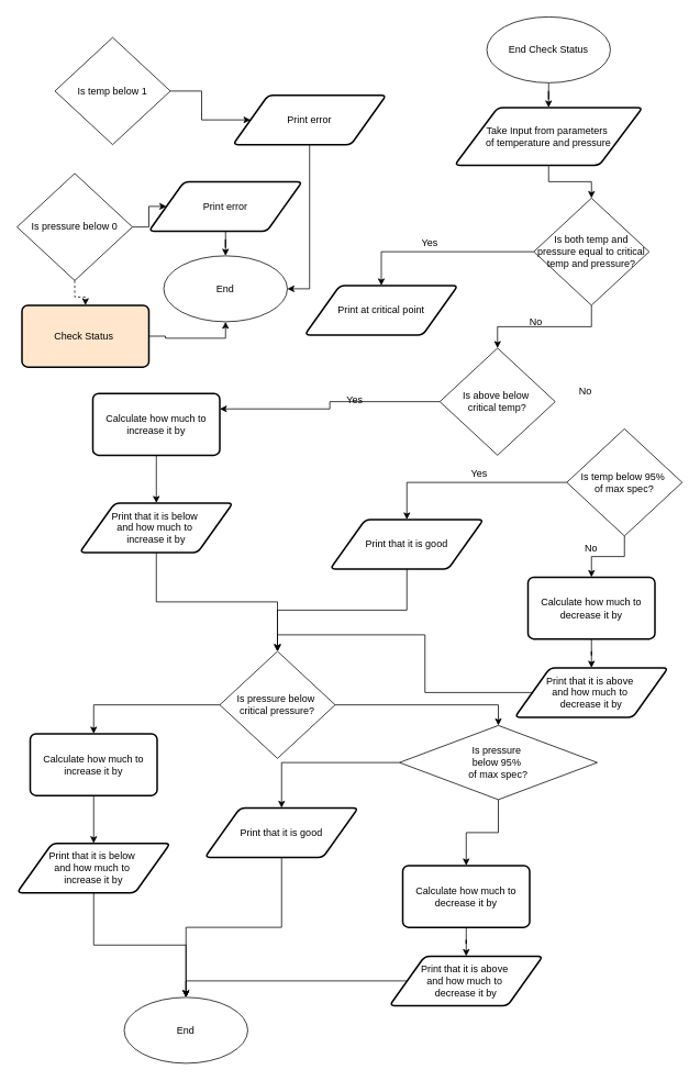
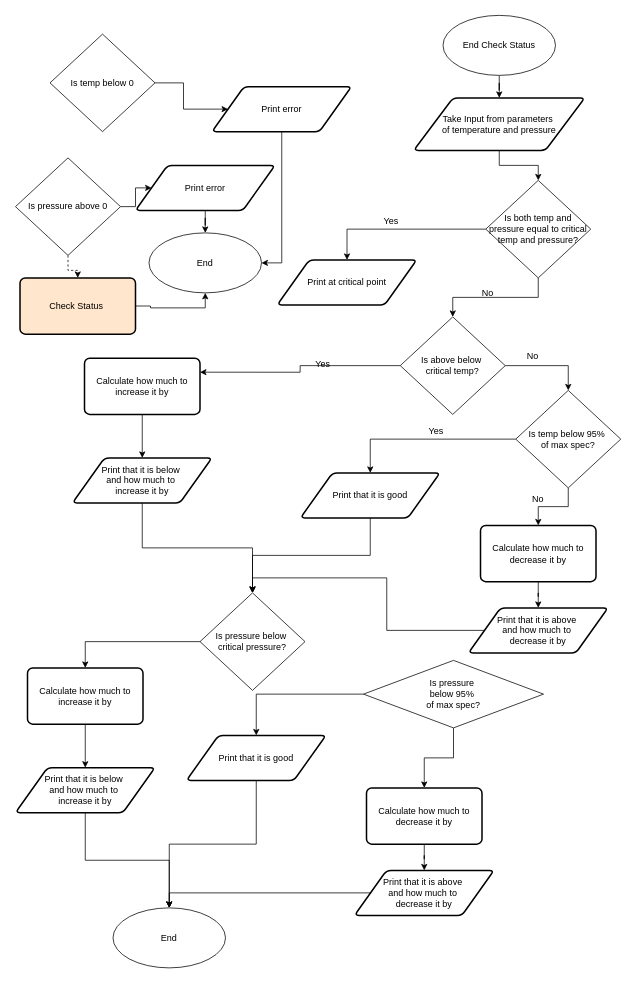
- <mxCell id="50" value="Is temp&amp;nbsp;&lt;span style=&quot;background-color: initial;&quot;&gt;below 1&lt;/span&gt;" style="rhombus;whiteSpace=wrap;html=1;" vertex="1" parent="1"><mxGeometry x="66" y="45" width="140" height="130" as="geometry" /></mxCell>
+ <mxCell id="50" value="Is temp&amp;nbsp;&lt;span style=&quot;background-color: initial;&quot;&gt;below 0&lt;/span&gt;" style="rhombus;whiteSpace=wrap;html=1;" vertex="1" parent="1"><mxGeometry x="66" y="45" width="140" height="130" as="geometry" /></mxCell>
- <mxCell id="53" value="Is pressure below 0" style="rhombus;whiteSpace=wrap;html=1;" vertex="1" parent="1"><mxGeometry x="20" y="210" width="140" height="130" as="geometry" /></mxCell>
+ <mxCell id="53" value="Is pressure above 0" style="rhombus;whiteSpace=wrap;html=1;" vertex="1" parent="1"><mxGeometry x="20" y="210" width="140" height="130" as="geometry" /></mxCell>
+ <mxCell id="12" style="edgeStyle=orthogonalEdgeStyle;rounded=0;orthogonalLoop=1;jettySize=auto;html=1;entryX=0.5;entryY=0;entryDx=0;entryDy=0;" edge="1" parent="1" source="13" target="20"><mxGeometry relative="1" as="geometry" /></mxCell>
- <mxCell id="28" style="edgeStyle=orthogonalEdgeStyle;rounded=0;orthogonalLoop=1;jettySize=auto;html=1;entryX=0.5;entryY=0;entryDx=0;entryDy=0;" edge="1" parent="1" source="29" target="41"><mxGeometry relative="1" as="geometry" /></mxCell>
